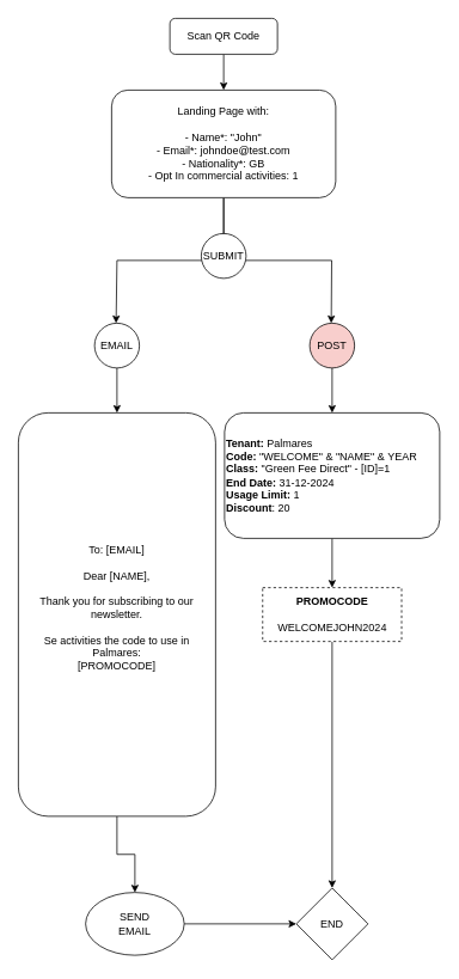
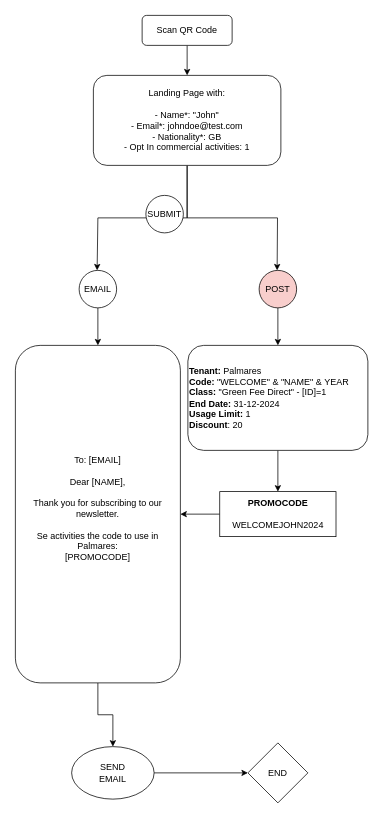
- <mxCell id="15" value="SUBMIT" style="ellipse;whiteSpace=wrap;html=1;aspect=fixed;" vertex="1" parent="1"><mxGeometry x="224" y="260" width="50" height="50" as="geometry" /></mxCell>
+ <mxCell id="15" value="SUBMIT" style="ellipse;whiteSpace=wrap;html=1;aspect=fixed;" vertex="1" parent="1"><mxGeometry x="194" y="260" width="50" height="50" as="geometry" /></mxCell>
- <mxCell id="17" value="&lt;b&gt;PROMOCODE&lt;/b&gt;&lt;div&gt;&lt;br&gt;&lt;/div&gt;&lt;div&gt;&lt;span style=&quot;text-align: left;&quot;&gt;WELCOMEJOHN2024&lt;/span&gt;&lt;br&gt;&lt;/div&gt;" style="rounded=0;whiteSpace=wrap;html=1;dashed=1;" vertex="1" parent="1"><mxGeometry x="292.5" y="655" width="155" height="60" as="geometry" /></mxCell>
+ <mxCell id="17" value="&lt;b&gt;PROMOCODE&lt;/b&gt;&lt;div&gt;&lt;br&gt;&lt;/div&gt;&lt;div&gt;&lt;span style=&quot;text-align: left;&quot;&gt;WELCOMEJOHN2024&lt;/span&gt;&lt;br&gt;&lt;/div&gt;" style="rounded=0;whiteSpace=wrap;html=1;" vertex="1" parent="1"><mxGeometry x="292.5" y="655" width="155" height="60" as="geometry" /></mxCell>
- <mxCell id="16" value="" style="edgeStyle=orthogonalEdgeStyle;rounded=0;orthogonalLoop=1;jettySize=auto;html=1;" edge="1" parent="1" source="17" target="18"><mxGeometry relative="1" as="geometry" /></mxCell>
+ <mxCell id="16" value="" style="edgeStyle=orthogonalEdgeStyle;rounded=0;orthogonalLoop=1;jettySize=auto;html=1;" edge="1" parent="1" source="17" target="14"><mxGeometry relative="1" as="geometry" /></mxCell>
